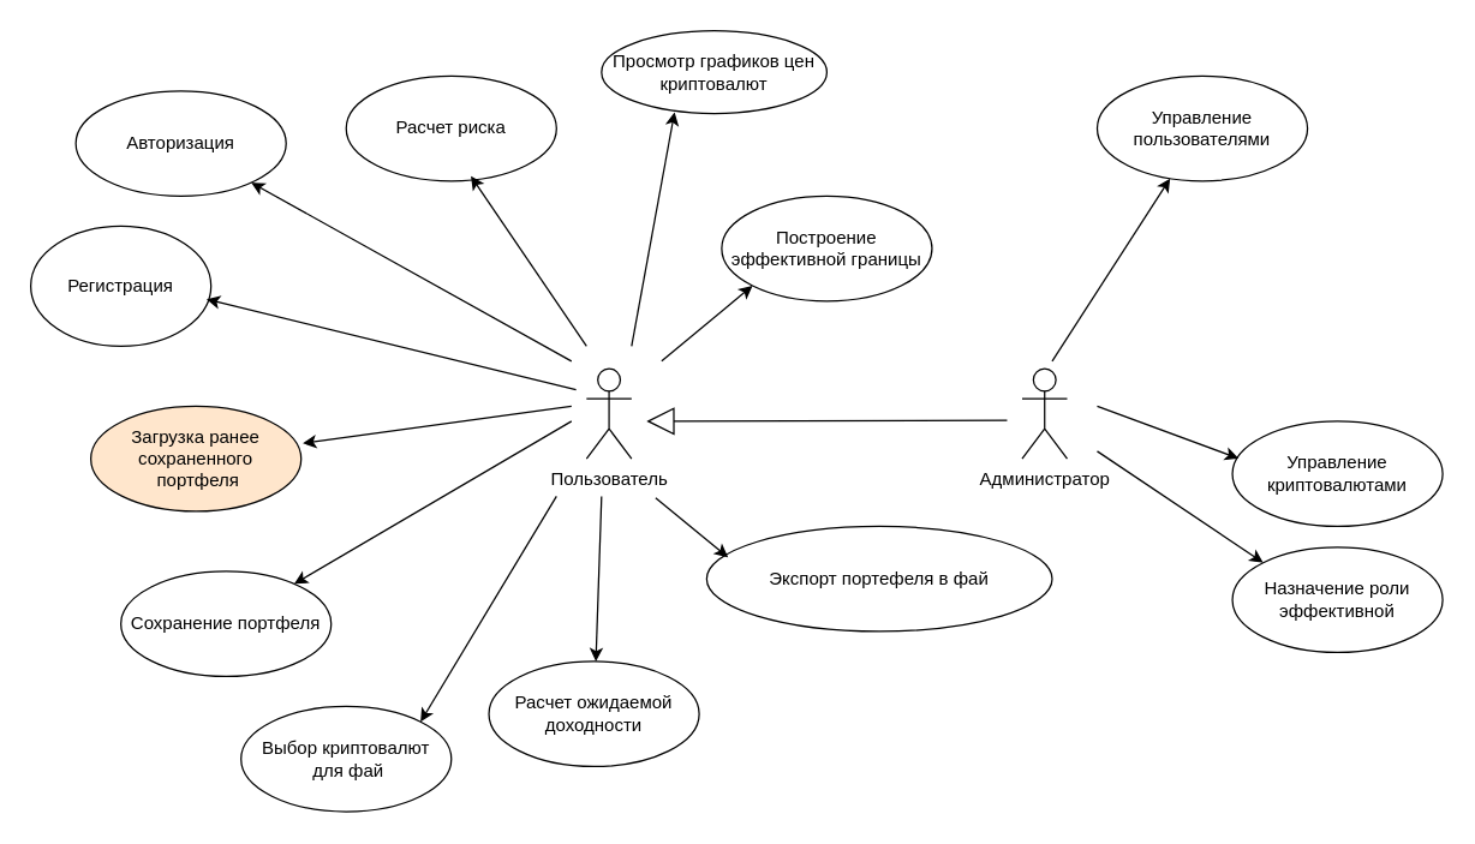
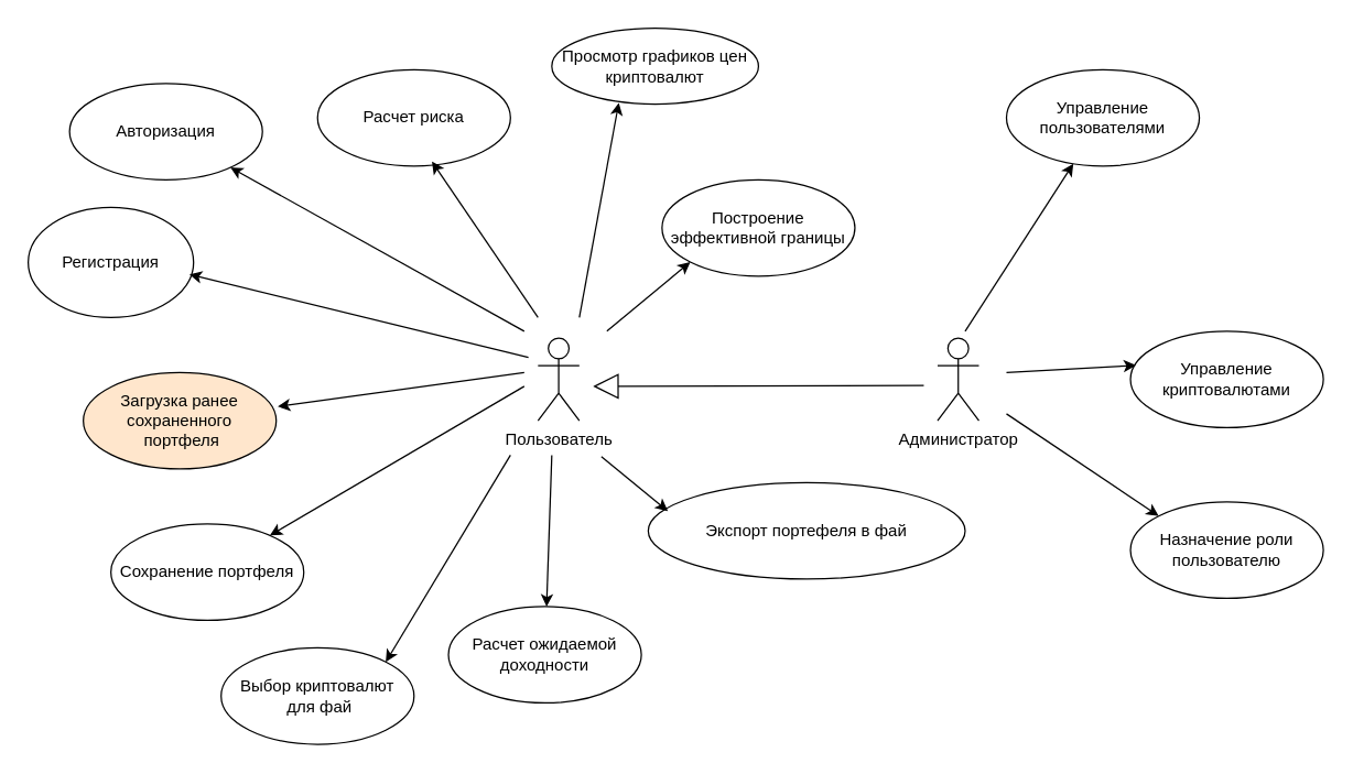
- <mxCell id="14" value="Управление криптовалютами" style="ellipse;whiteSpace=wrap;html=1;" parent="1" vertex="1"><mxGeometry x="820" y="280" width="140" height="70" as="geometry" /></mxCell>
+ <mxCell id="14" value="Управление криптовалютами" style="ellipse;whiteSpace=wrap;html=1;" parent="1" vertex="1"><mxGeometry x="820" y="240" width="140" height="70" as="geometry" /></mxCell>
- <mxCell id="13" value="Назначение роли эффективной" style="ellipse;whiteSpace=wrap;html=1;" parent="1" vertex="1"><mxGeometry x="820" y="364" width="140" height="70" as="geometry" /></mxCell>
+ <mxCell id="13" value="Назначение роли пользователю" style="ellipse;whiteSpace=wrap;html=1;" parent="1" vertex="1"><mxGeometry x="820" y="364" width="140" height="70" as="geometry" /></mxCell>
